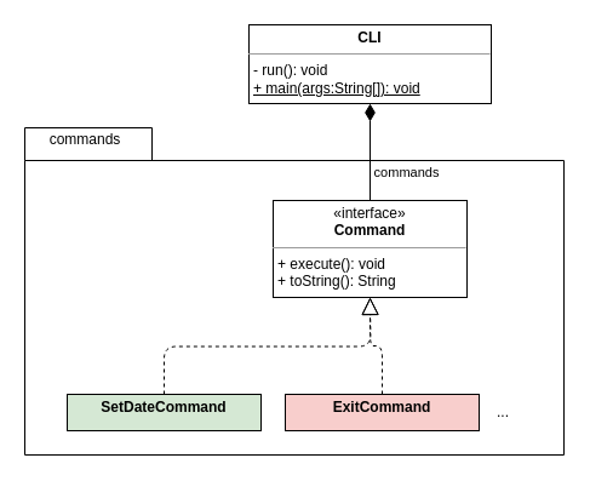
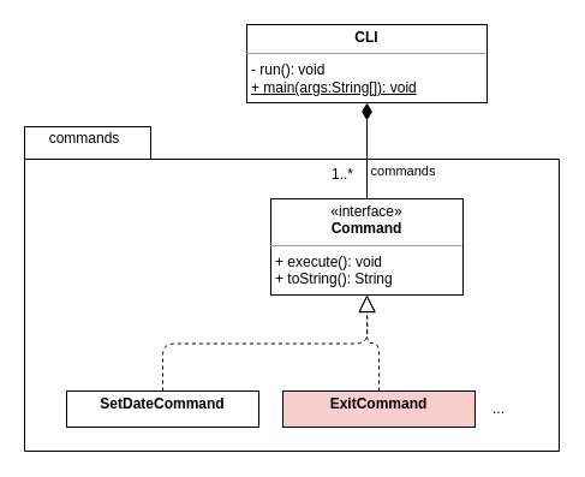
+ <mxCell id="11" value="1..*" style="text;html=1;strokeColor=none;fillColor=none;align=center;verticalAlign=middle;whiteSpace=wrap;rounded=0;" vertex="1" parent="1"><mxGeometry x="265" y="135" width="40" height="20" as="geometry" /></mxCell>
- <mxCell id="9" value="&lt;p style=&quot;margin: 0px ; margin-top: 4px ; text-align: center&quot;&gt;&lt;b&gt;SetDateCommand&lt;/b&gt;&lt;/p&gt;" style="verticalAlign=top;align=left;overflow=fill;fontSize=12;fontFamily=Helvetica;html=1;fillColor=#d5e8d4;" vertex="1" parent="1"><mxGeometry x="55" y="325" width="160" height="30" as="geometry" /></mxCell>
+ <mxCell id="9" value="&lt;p style=&quot;margin: 0px ; margin-top: 4px ; text-align: center&quot;&gt;&lt;b&gt;SetDateCommand&lt;/b&gt;&lt;/p&gt;" style="verticalAlign=top;align=left;overflow=fill;fontSize=12;fontFamily=Helvetica;html=1;" vertex="1" parent="1"><mxGeometry x="55" y="325" width="160" height="30" as="geometry" /></mxCell>
